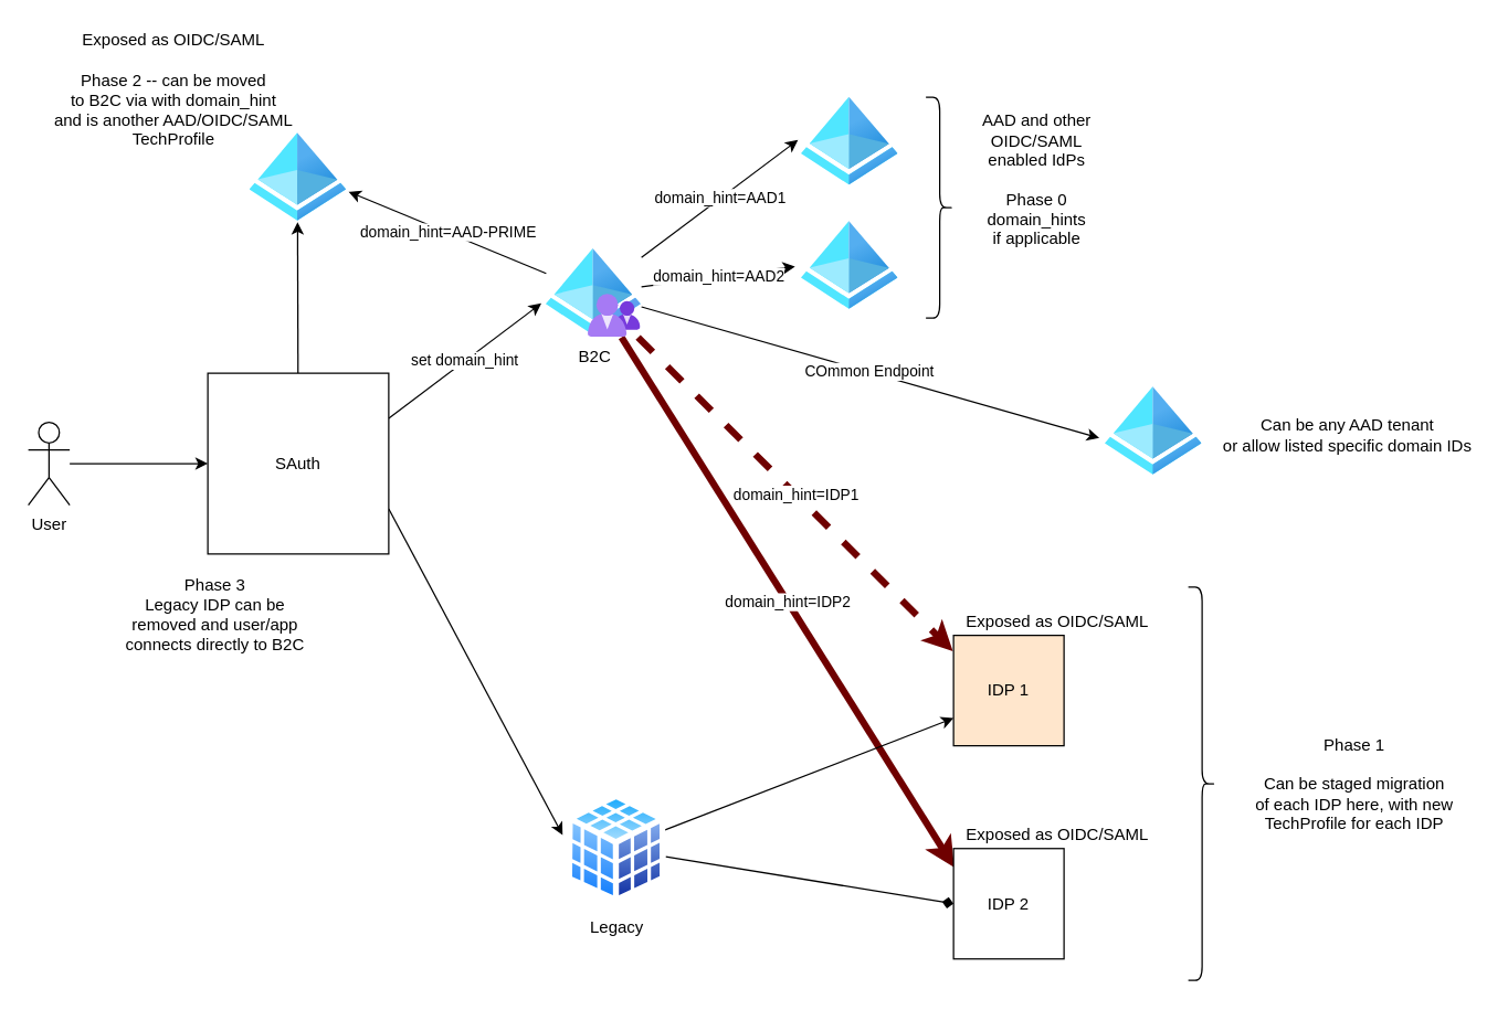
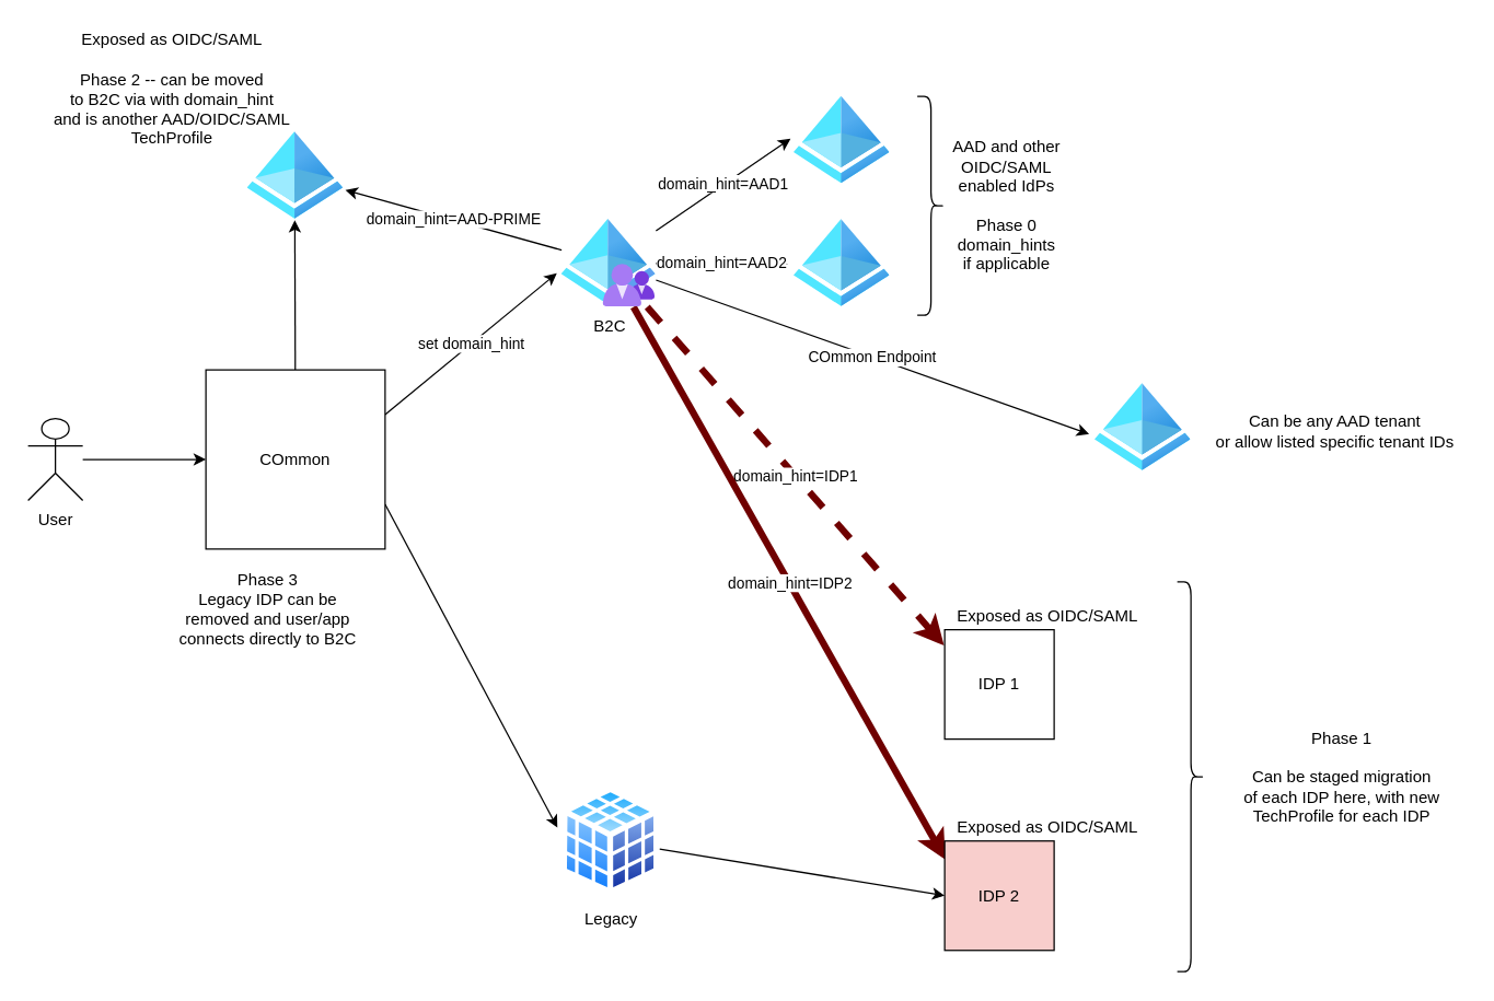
- <mxCell id="27" value="AAD and other &lt;br&gt;OIDC/SAML &lt;br&gt;enabled IdPs&lt;br&gt;&lt;br&gt;Phase 0&lt;br&gt;domain_hints&lt;br&gt;if applicable" style="text;html=1;align=center;verticalAlign=middle;resizable=0;points=[];autosize=1;strokeColor=none;fillColor=none;" vertex="1" parent="1"><mxGeometry x="705" y="80" width="90" height="100" as="geometry" /></mxCell>
+ <mxCell id="27" value="AAD and other &lt;br&gt;OIDC/SAML &lt;br&gt;enabled IdPs&lt;br&gt;&lt;br&gt;Phase 0&lt;br&gt;domain_hints&lt;br&gt;if applicable" style="text;html=1;align=center;verticalAlign=middle;resizable=0;points=[];autosize=1;strokeColor=none;fillColor=none;" vertex="1" parent="1"><mxGeometry x="690" y="100" width="90" height="100" as="geometry" /></mxCell>
- <mxCell id="8" value="B2C" style="aspect=fixed;html=1;points=[];align=center;image;fontSize=12;image=img/lib/azure2/identity/Azure_AD_B2C.svg;" vertex="1" parent="1"><mxGeometry x="395" y="180" width="69" height="64" as="geometry" /></mxCell>
+ <mxCell id="8" value="B2C" style="aspect=fixed;html=1;points=[];align=center;image;fontSize=12;image=img/lib/azure2/identity/Azure_AD_B2C.svg;" vertex="1" parent="1"><mxGeometry x="410" y="160" width="69" height="64" as="geometry" /></mxCell>
- <mxCell id="32" value="Can be any AAD tenant&lt;br&gt;or allow listed specific domain IDs" style="text;html=1;align=center;verticalAlign=middle;resizable=0;points=[];autosize=1;strokeColor=none;fillColor=none;" vertex="1" parent="1"><mxGeometry x="880" y="300" width="190" height="30" as="geometry" /></mxCell>
+ <mxCell id="32" value="Can be any AAD tenant&lt;br&gt;or allow listed specific tenant IDs" style="text;html=1;align=center;verticalAlign=middle;resizable=0;points=[];autosize=1;strokeColor=none;fillColor=none;" vertex="1" parent="1"><mxGeometry x="880" y="300" width="190" height="30" as="geometry" /></mxCell>
- <mxCell id="19" value="User" style="shape=umlActor;verticalLabelPosition=bottom;verticalAlign=top;html=1;outlineConnect=0;" vertex="1" parent="1"><mxGeometry x="20" y="305.5" width="30" height="60" as="geometry" /></mxCell>
+ <mxCell id="19" value="User" style="shape=umlActor;verticalLabelPosition=bottom;verticalAlign=top;html=1;outlineConnect=0;" vertex="1" parent="1"><mxGeometry x="20" y="305.5" width="40" height="60" as="geometry" /></mxCell>
- <mxCell id="12" value="SAuth" style="whiteSpace=wrap;html=1;aspect=fixed;" vertex="1" parent="1"><mxGeometry x="150" y="270" width="131" height="131" as="geometry" /></mxCell>
+ <mxCell id="12" value="COmmon" style="whiteSpace=wrap;html=1;aspect=fixed;" vertex="1" parent="1"><mxGeometry x="150" y="270" width="131" height="131" as="geometry" /></mxCell>
- <mxCell id="30" value="Phase 3&lt;br&gt;Legacy IDP can be &lt;br&gt;removed and user/app&lt;br&gt;connects directly to B2C" style="text;html=1;align=center;verticalAlign=middle;resizable=0;points=[];autosize=1;strokeColor=none;fillColor=none;" vertex="1" parent="1"><mxGeometry x="80" y="415" width="150" height="60" as="geometry" /></mxCell>
+ <mxCell id="30" value="Phase 3&lt;br&gt;Legacy IDP can be &lt;br&gt;removed and user/app&lt;br&gt;connects directly to B2C" style="text;html=1;align=center;verticalAlign=middle;resizable=0;points=[];autosize=1;strokeColor=none;fillColor=none;" vertex="1" parent="1"><mxGeometry x="120" y="415" width="150" height="60" as="geometry" /></mxCell>
- <mxCell id="20" value="IDP 1" style="whiteSpace=wrap;html=1;aspect=fixed;fillColor=#ffe6cc;" vertex="1" parent="1"><mxGeometry x="690" y="460" width="80" height="80" as="geometry" /></mxCell>
+ <mxCell id="20" value="IDP 1" style="whiteSpace=wrap;html=1;aspect=fixed;" vertex="1" parent="1"><mxGeometry x="690" y="460" width="80" height="80" as="geometry" /></mxCell>
- <mxCell id="13" style="edgeStyle=none;html=1;entryX=0;entryY=0.75;entryDx=0;entryDy=0;" edge="1" parent="1" source="15" target="20"><mxGeometry relative="1" as="geometry" /></mxCell>
- <mxCell id="14" style="edgeStyle=none;html=1;entryX=0;entryY=0.5;entryDx=0;entryDy=0;endArrow=diamond;" edge="1" parent="1" source="15" target="21"><mxGeometry relative="1" as="geometry" /></mxCell>
+ <mxCell id="14" style="edgeStyle=none;html=1;entryX=0;entryY=0.5;entryDx=0;entryDy=0;" edge="1" parent="1" source="15" target="21"><mxGeometry relative="1" as="geometry" /></mxCell>
- <mxCell id="21" value="IDP 2" style="whiteSpace=wrap;html=1;aspect=fixed;" vertex="1" parent="1"><mxGeometry x="690" y="614.5" width="80" height="80" as="geometry" /></mxCell>
+ <mxCell id="21" value="IDP 2" style="whiteSpace=wrap;html=1;aspect=fixed;fillColor=#f8cecc;" vertex="1" parent="1"><mxGeometry x="690" y="614.5" width="80" height="80" as="geometry" /></mxCell>
